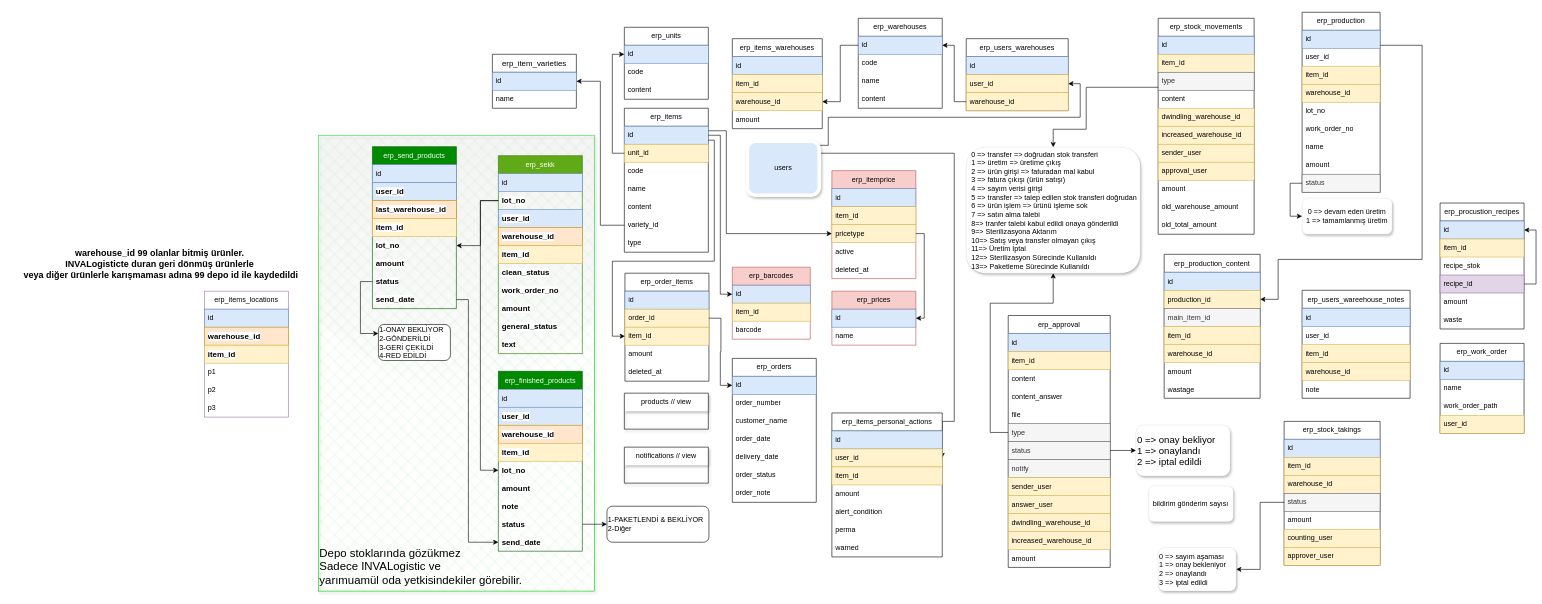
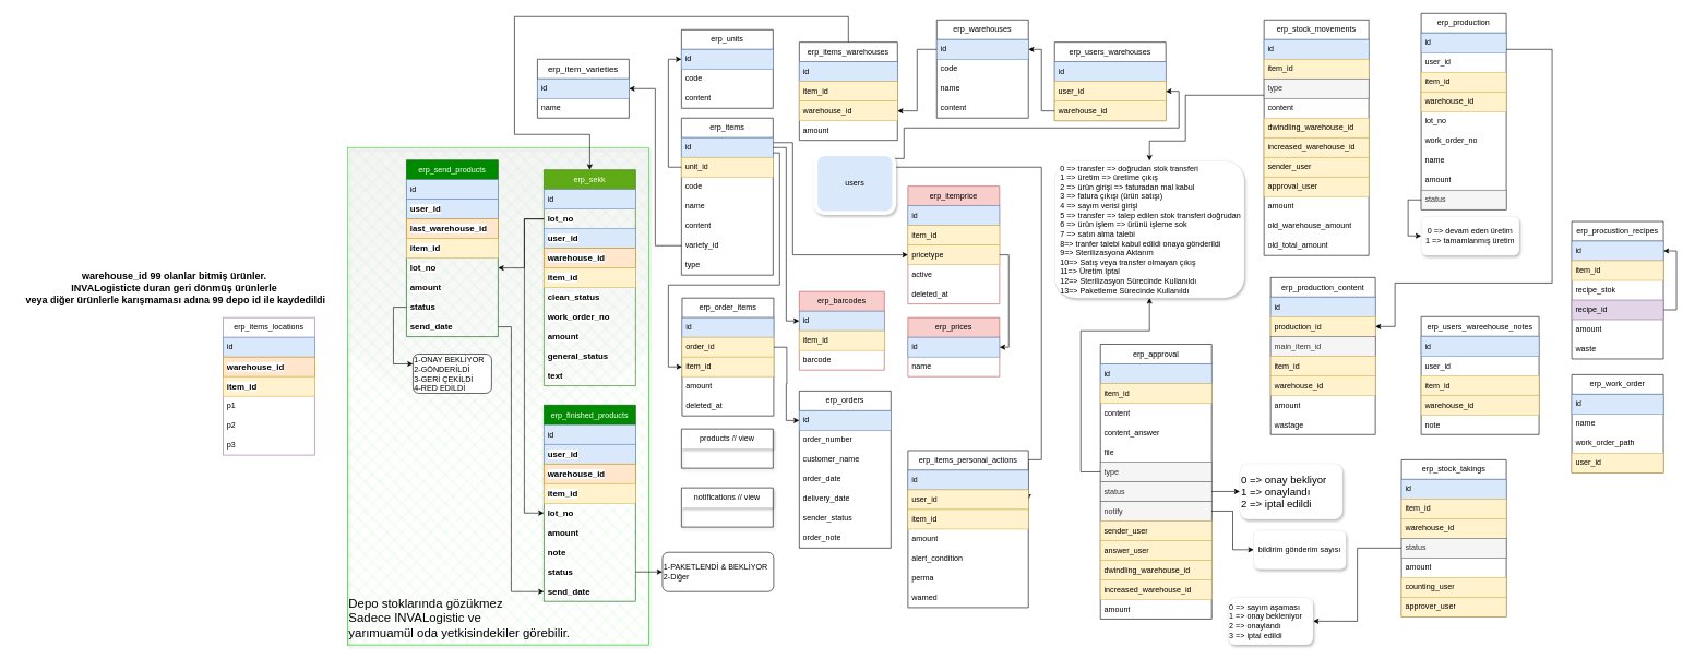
+ <mxCell id="20" style="edgeStyle=orthogonalEdgeStyle;rounded=0;orthogonalLoop=1;jettySize=auto;html=1;exitX=0.5;exitY=0;exitDx=0;exitDy=0;entryX=0.5;entryY=0;entryDx=0;entryDy=0;" parent="1" source="21" target="163" edge="1"><mxGeometry relative="1" as="geometry"><mxPoint x="1350" y="54" as="sourcePoint" /><mxPoint x="920" y="249" as="targetPoint" /><Array as="points"><mxPoint x="1295" y="25" /><mxPoint x="785" y="25" /><mxPoint x="785" y="205" /><mxPoint x="900" y="205" /></Array></mxGeometry></mxCell>
- <mxCell id="44" value="order_status" style="text;strokeColor=none;fillColor=none;align=left;verticalAlign=middle;spacingLeft=4;spacingRight=4;overflow=hidden;points=[[0,0.5],[1,0.5]];portConstraint=eastwest;rotatable=0;whiteSpace=wrap;html=1;" parent="38" vertex="1"><mxGeometry y="180" width="140" height="30" as="geometry" /></mxCell>
+ <mxCell id="44" value="sender_status" style="text;strokeColor=none;fillColor=none;align=left;verticalAlign=middle;spacingLeft=4;spacingRight=4;overflow=hidden;points=[[0,0.5],[1,0.5]];portConstraint=eastwest;rotatable=0;whiteSpace=wrap;html=1;" parent="38" vertex="1"><mxGeometry y="180" width="140" height="30" as="geometry" /></mxCell>
+ <mxCell id="94" style="edgeStyle=orthogonalEdgeStyle;rounded=0;orthogonalLoop=1;jettySize=auto;html=1;entryX=0;entryY=0.5;entryDx=0;entryDy=0;" parent="1" source="69" target="92" edge="1"><mxGeometry relative="1" as="geometry" /></mxCell>
- <mxCell id="133" value="&lt;blockquote style=&quot;margin: 0 0 0 40px; border: none; padding: 0px;&quot;&gt;&lt;/blockquote&gt;&lt;span style=&quot;background-color: initial;&quot;&gt;0 =&amp;gt; sayım aşaması&lt;/span&gt;&lt;br&gt;&lt;blockquote style=&quot;margin: 0 0 0 40px; border: none; padding: 0px;&quot;&gt;&lt;/blockquote&gt;&lt;span style=&quot;background-color: initial;&quot;&gt;1 =&amp;gt; onay bekleniyor&lt;/span&gt;&lt;br&gt;&lt;blockquote style=&quot;margin: 0 0 0 40px; border: none; padding: 0px;&quot;&gt;&lt;/blockquote&gt;&lt;span style=&quot;background-color: initial;&quot;&gt;2 =&amp;gt; onaylandı&lt;/span&gt;&lt;br&gt;3 =&amp;gt; iptal edildi" style="rounded=1;whiteSpace=wrap;html=1;align=left;shadow=1;strokeWidth=0;" parent="1" vertex="1"><mxGeometry x="1930" y="912.5" width="130" height="72.5" as="geometry" /></mxCell>
+ <mxCell id="133" value="&lt;blockquote style=&quot;margin: 0 0 0 40px; border: none; padding: 0px;&quot;&gt;&lt;/blockquote&gt;&lt;span style=&quot;background-color: initial;&quot;&gt;0 =&amp;gt; sayım aşaması&lt;/span&gt;&lt;br&gt;&lt;blockquote style=&quot;margin: 0 0 0 40px; border: none; padding: 0px;&quot;&gt;&lt;/blockquote&gt;&lt;span style=&quot;background-color: initial;&quot;&gt;1 =&amp;gt; onay bekleniyor&lt;/span&gt;&lt;br&gt;&lt;blockquote style=&quot;margin: 0 0 0 40px; border: none; padding: 0px;&quot;&gt;&lt;/blockquote&gt;&lt;span style=&quot;background-color: initial;&quot;&gt;2 =&amp;gt; onaylandı&lt;/span&gt;&lt;br&gt;3 =&amp;gt; iptal edildi" style="rounded=1;whiteSpace=wrap;html=1;align=left;shadow=1;strokeWidth=0;" parent="1" vertex="1"><mxGeometry x="1875" y="912.5" width="130" height="72.5" as="geometry" /></mxCell>
